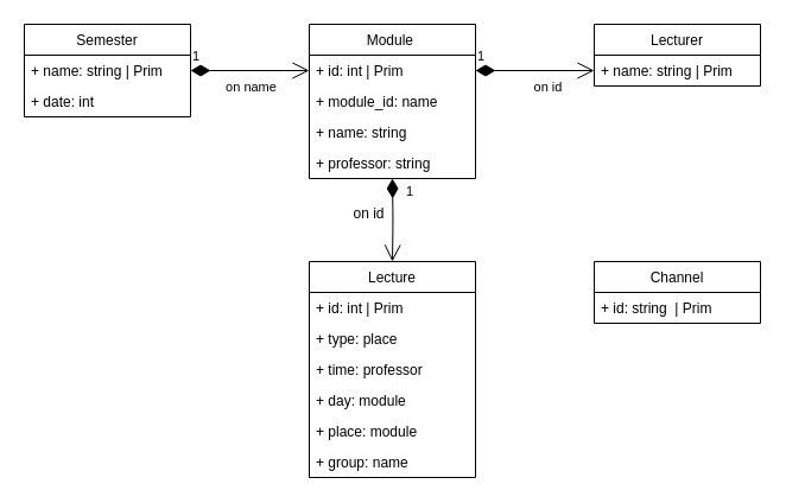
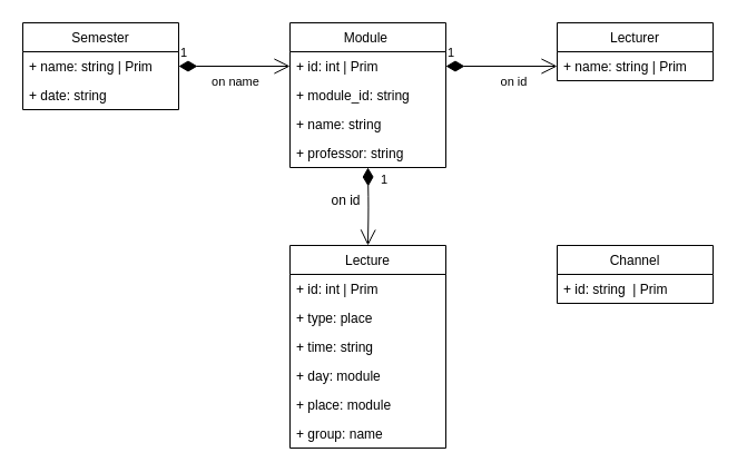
- <mxCell id="4" value="+ date: int" style="text;strokeColor=none;fillColor=none;align=left;verticalAlign=top;spacingLeft=4;spacingRight=4;overflow=hidden;rotatable=0;points=[[0,0.5],[1,0.5]];portConstraint=eastwest;" vertex="1" parent="2"><mxGeometry y="52" width="140" height="26" as="geometry" /></mxCell>
+ <mxCell id="4" value="+ date: string" style="text;strokeColor=none;fillColor=none;align=left;verticalAlign=top;spacingLeft=4;spacingRight=4;overflow=hidden;rotatable=0;points=[[0,0.5],[1,0.5]];portConstraint=eastwest;" vertex="1" parent="2"><mxGeometry y="52" width="140" height="26" as="geometry" /></mxCell>
- <mxCell id="7" value="+ module_id: name" style="text;strokeColor=none;fillColor=none;align=left;verticalAlign=top;spacingLeft=4;spacingRight=4;overflow=hidden;rotatable=0;points=[[0,0.5],[1,0.5]];portConstraint=eastwest;" vertex="1" parent="5"><mxGeometry y="52" width="140" height="26" as="geometry" /></mxCell>
+ <mxCell id="7" value="+ module_id: string" style="text;strokeColor=none;fillColor=none;align=left;verticalAlign=top;spacingLeft=4;spacingRight=4;overflow=hidden;rotatable=0;points=[[0,0.5],[1,0.5]];portConstraint=eastwest;" vertex="1" parent="5"><mxGeometry y="52" width="140" height="26" as="geometry" /></mxCell>
- <mxCell id="19" value="+ time: professor" style="text;strokeColor=none;fillColor=none;align=left;verticalAlign=top;spacingLeft=4;spacingRight=4;overflow=hidden;rotatable=0;points=[[0,0.5],[1,0.5]];portConstraint=eastwest;" vertex="1" parent="16"><mxGeometry y="78" width="140" height="26" as="geometry" /></mxCell>
+ <mxCell id="19" value="+ time: string" style="text;strokeColor=none;fillColor=none;align=left;verticalAlign=top;spacingLeft=4;spacingRight=4;overflow=hidden;rotatable=0;points=[[0,0.5],[1,0.5]];portConstraint=eastwest;" vertex="1" parent="16"><mxGeometry y="78" width="140" height="26" as="geometry" /></mxCell>
